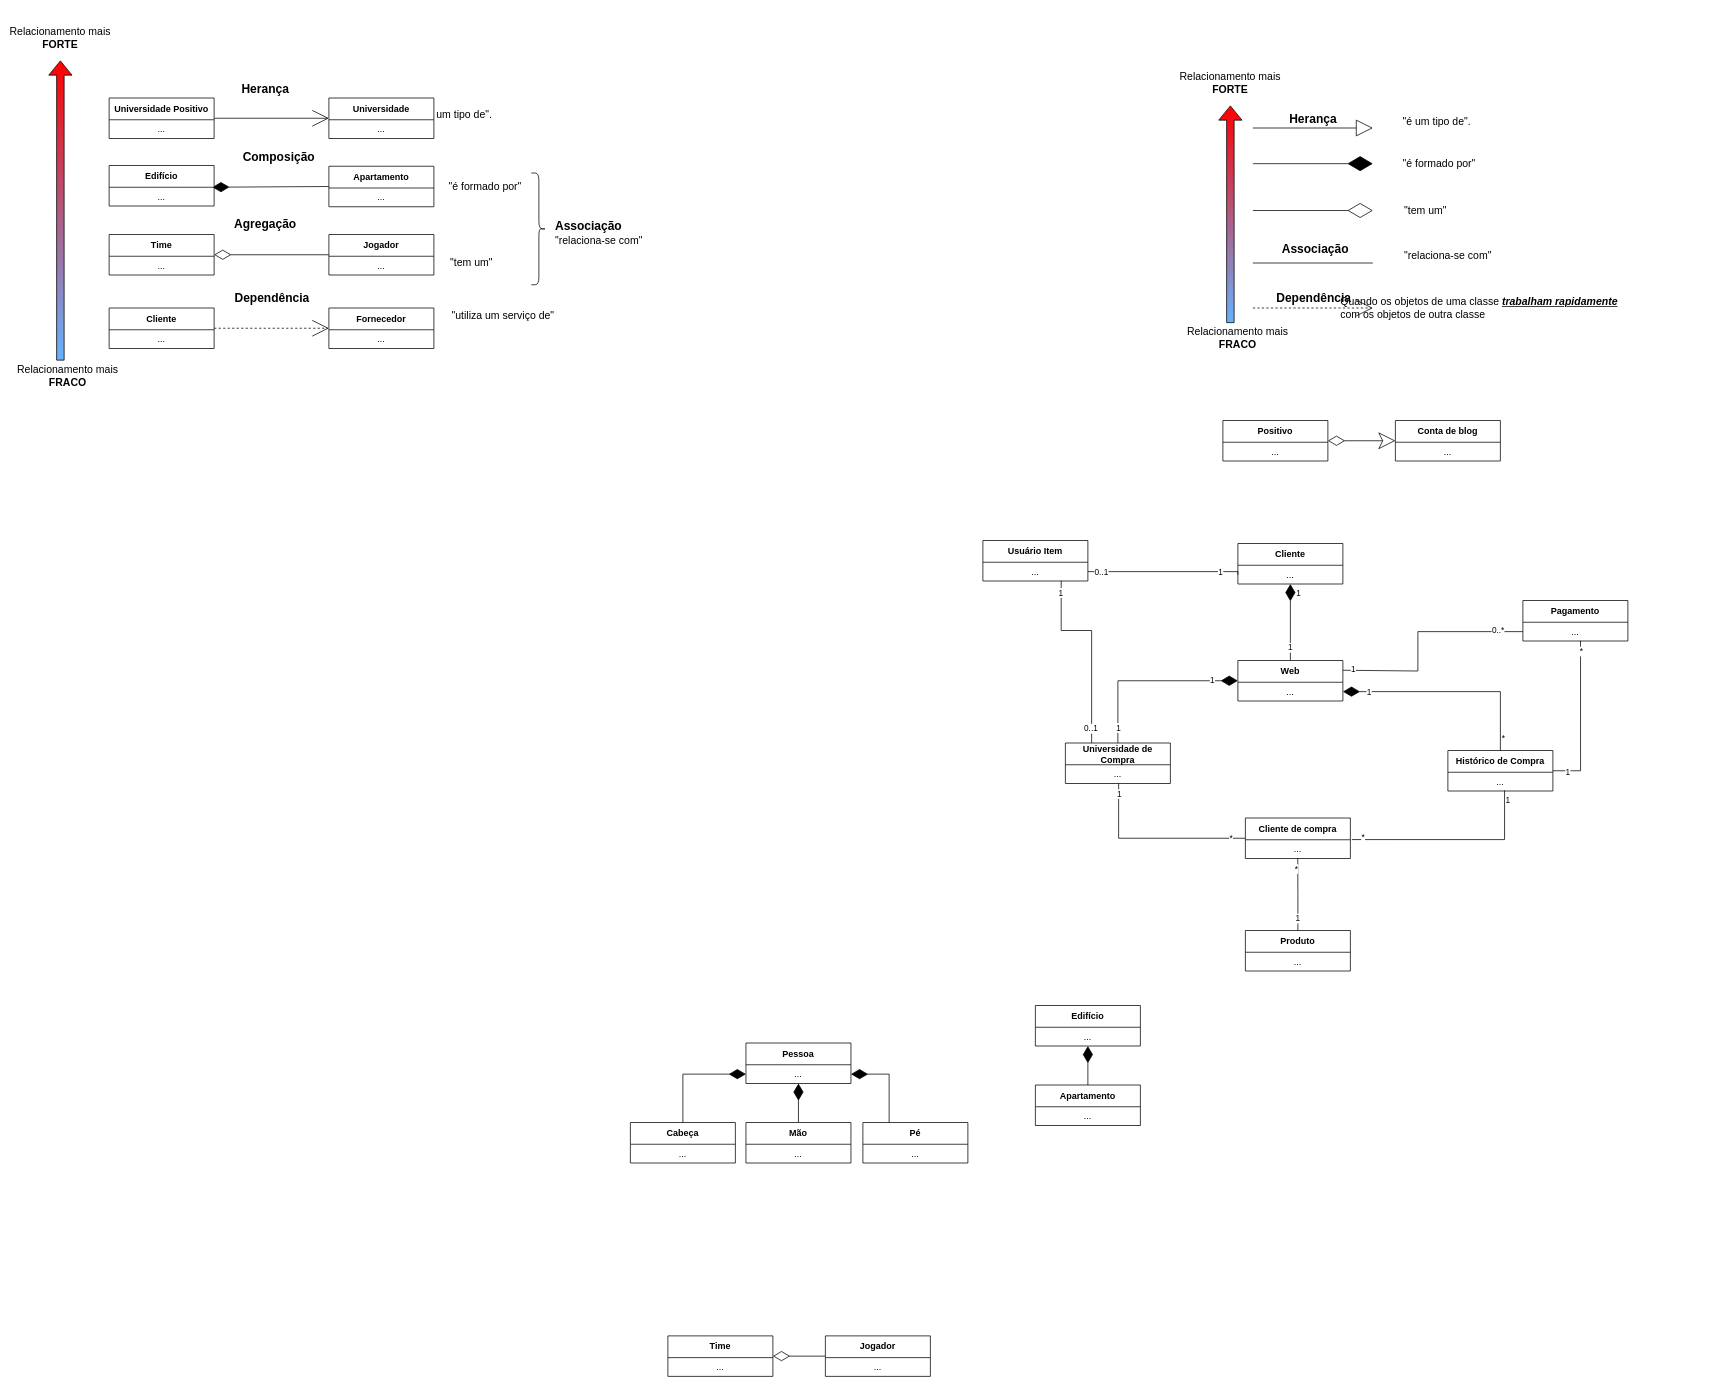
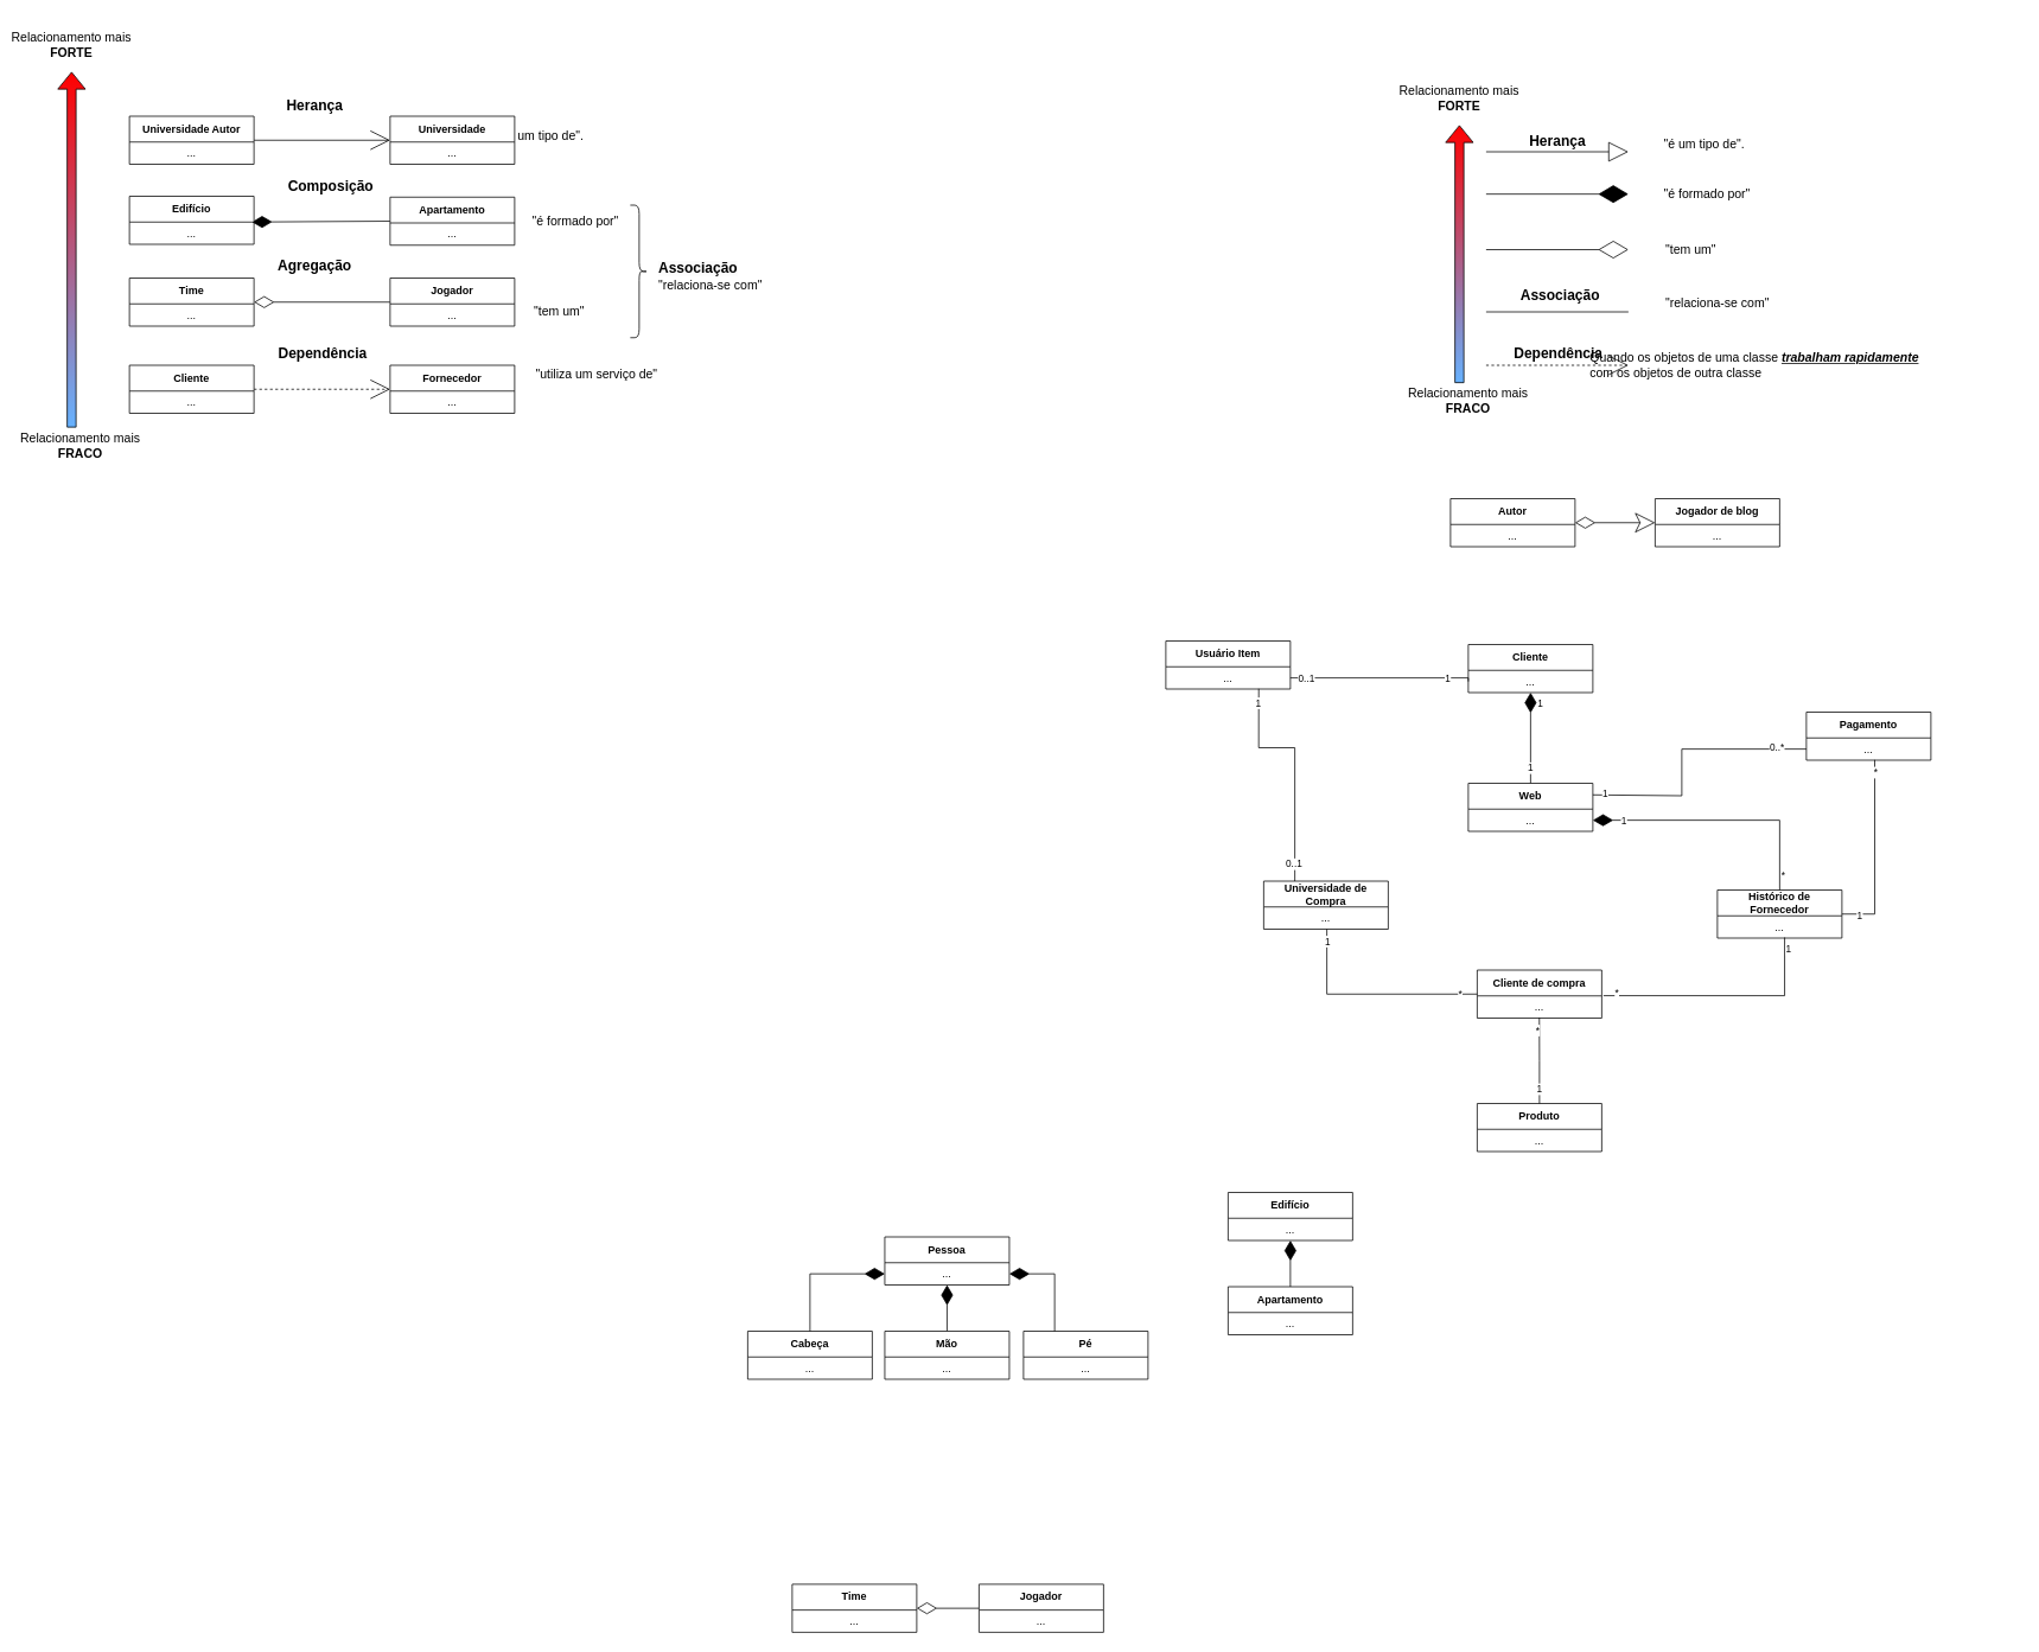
- <mxCell id="98" value="Universidade Positivo" style="swimlane;fontStyle=1;align=center;verticalAlign=middle;childLayout=stackLayout;horizontal=1;startSize=29;horizontalStack=0;resizeParent=1;resizeParentMax=0;resizeLast=0;collapsible=0;marginBottom=0;html=1;whiteSpace=wrap;" vertex="1" parent="1"><mxGeometry x="145" y="130" width="140" height="54" as="geometry" /></mxCell>
+ <mxCell id="98" value="Universidade Autor" style="swimlane;fontStyle=1;align=center;verticalAlign=middle;childLayout=stackLayout;horizontal=1;startSize=29;horizontalStack=0;resizeParent=1;resizeParentMax=0;resizeLast=0;collapsible=0;marginBottom=0;html=1;whiteSpace=wrap;" vertex="1" parent="1"><mxGeometry x="145" y="130" width="140" height="54" as="geometry" /></mxCell>
- <mxCell id="19" value="Positivo" style="swimlane;fontStyle=1;align=center;verticalAlign=middle;childLayout=stackLayout;horizontal=1;startSize=29;horizontalStack=0;resizeParent=1;resizeParentMax=0;resizeLast=0;collapsible=0;marginBottom=0;html=1;whiteSpace=wrap;" vertex="1" parent="1"><mxGeometry y="560" width="140" height="54" as="geometry" x="1630" /></mxCell>
+ <mxCell id="19" value="Autor" style="swimlane;fontStyle=1;align=center;verticalAlign=middle;childLayout=stackLayout;horizontal=1;startSize=29;horizontalStack=0;resizeParent=1;resizeParentMax=0;resizeLast=0;collapsible=0;marginBottom=0;html=1;whiteSpace=wrap;" vertex="1" parent="1"><mxGeometry y="560" width="140" height="54" as="geometry" x="1630" /></mxCell>
- <mxCell id="21" value="Conta de blog" style="swimlane;fontStyle=1;align=center;verticalAlign=middle;childLayout=stackLayout;horizontal=1;startSize=29;horizontalStack=0;resizeParent=1;resizeParentMax=0;resizeLast=0;collapsible=0;marginBottom=0;html=1;whiteSpace=wrap;" vertex="1" parent="1"><mxGeometry x="1860" y="560" width="140" height="54" as="geometry" /></mxCell>
+ <mxCell id="21" value="Jogador de blog" style="swimlane;fontStyle=1;align=center;verticalAlign=middle;childLayout=stackLayout;horizontal=1;startSize=29;horizontalStack=0;resizeParent=1;resizeParentMax=0;resizeLast=0;collapsible=0;marginBottom=0;html=1;whiteSpace=wrap;" vertex="1" parent="1"><mxGeometry x="1860" y="560" width="140" height="54" as="geometry" /></mxCell>
- <mxCell id="39" value="" style="endArrow=none;startArrow=diamondThin;endFill=0;startFill=1;html=1;verticalAlign=bottom;labelBackgroundColor=none;strokeWidth=1;startSize=20;endSize=20;rounded=0;fontSize=16;fontStyle=1;entryX=0.5;entryY=0;entryDx=0;entryDy=0;exitX=0;exitY=0.5;exitDx=0;exitDy=0;edgeStyle=orthogonalEdgeStyle;" edge="1" parent="1" source="27" target="33"><mxGeometry width="160" relative="1" as="geometry"><mxPoint x="1730" y="784" as="sourcePoint" /><mxPoint x="1730" y="890" as="targetPoint" /></mxGeometry></mxCell>
- <mxCell id="40" value="1" style="edgeLabel;html=1;align=center;verticalAlign=middle;resizable=0;points=[];" vertex="1" connectable="0" parent="39"><mxGeometry x="0.828" relative="1" as="geometry"><mxPoint as="offset" /></mxGeometry></mxCell>
- <mxCell id="41" value="1" style="edgeLabel;html=1;align=center;verticalAlign=middle;resizable=0;points=[];" vertex="1" connectable="0" parent="39"><mxGeometry x="-0.712" y="-1" relative="1" as="geometry"><mxPoint as="offset" /></mxGeometry></mxCell>
- <mxCell id="31" value="Histórico de Compra" style="swimlane;fontStyle=1;align=center;verticalAlign=middle;childLayout=stackLayout;horizontal=1;startSize=29;horizontalStack=0;resizeParent=1;resizeParentMax=0;resizeLast=0;collapsible=0;marginBottom=0;html=1;whiteSpace=wrap;" vertex="1" parent="1"><mxGeometry x="1930" y="1000" width="140" height="54" as="geometry" /></mxCell>
+ <mxCell id="31" value="Histórico de Fornecedor" style="swimlane;fontStyle=1;align=center;verticalAlign=middle;childLayout=stackLayout;horizontal=1;startSize=29;horizontalStack=0;resizeParent=1;resizeParentMax=0;resizeLast=0;collapsible=0;marginBottom=0;html=1;whiteSpace=wrap;" vertex="1" parent="1"><mxGeometry x="1930" y="1000" width="140" height="54" as="geometry" /></mxCell>
